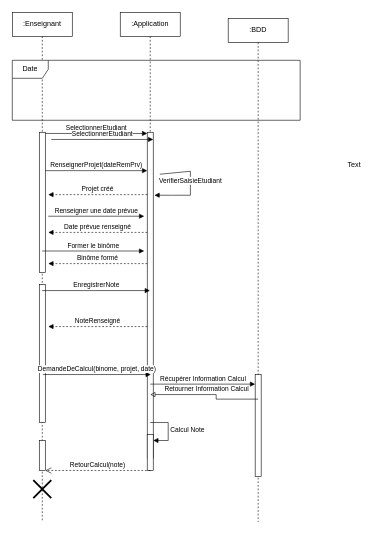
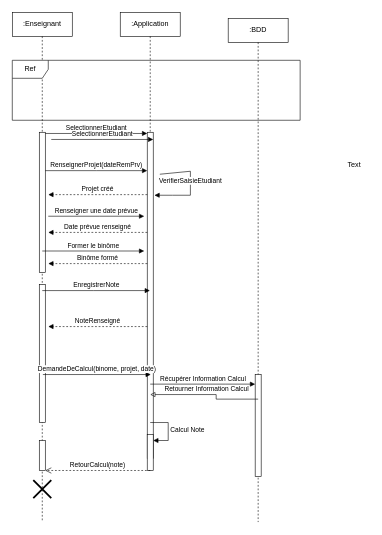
- <mxCell id="26" value="Date" style="shape=umlFrame;whiteSpace=wrap;html=1;pointerEvents=0;" vertex="1" parent="1"><mxGeometry x="20" y="100" width="480" height="100" as="geometry" /></mxCell>
+ <mxCell id="26" value="Ref" style="shape=umlFrame;whiteSpace=wrap;html=1;pointerEvents=0;" vertex="1" parent="1"><mxGeometry x="20" y="100" width="480" height="100" as="geometry" /></mxCell>
